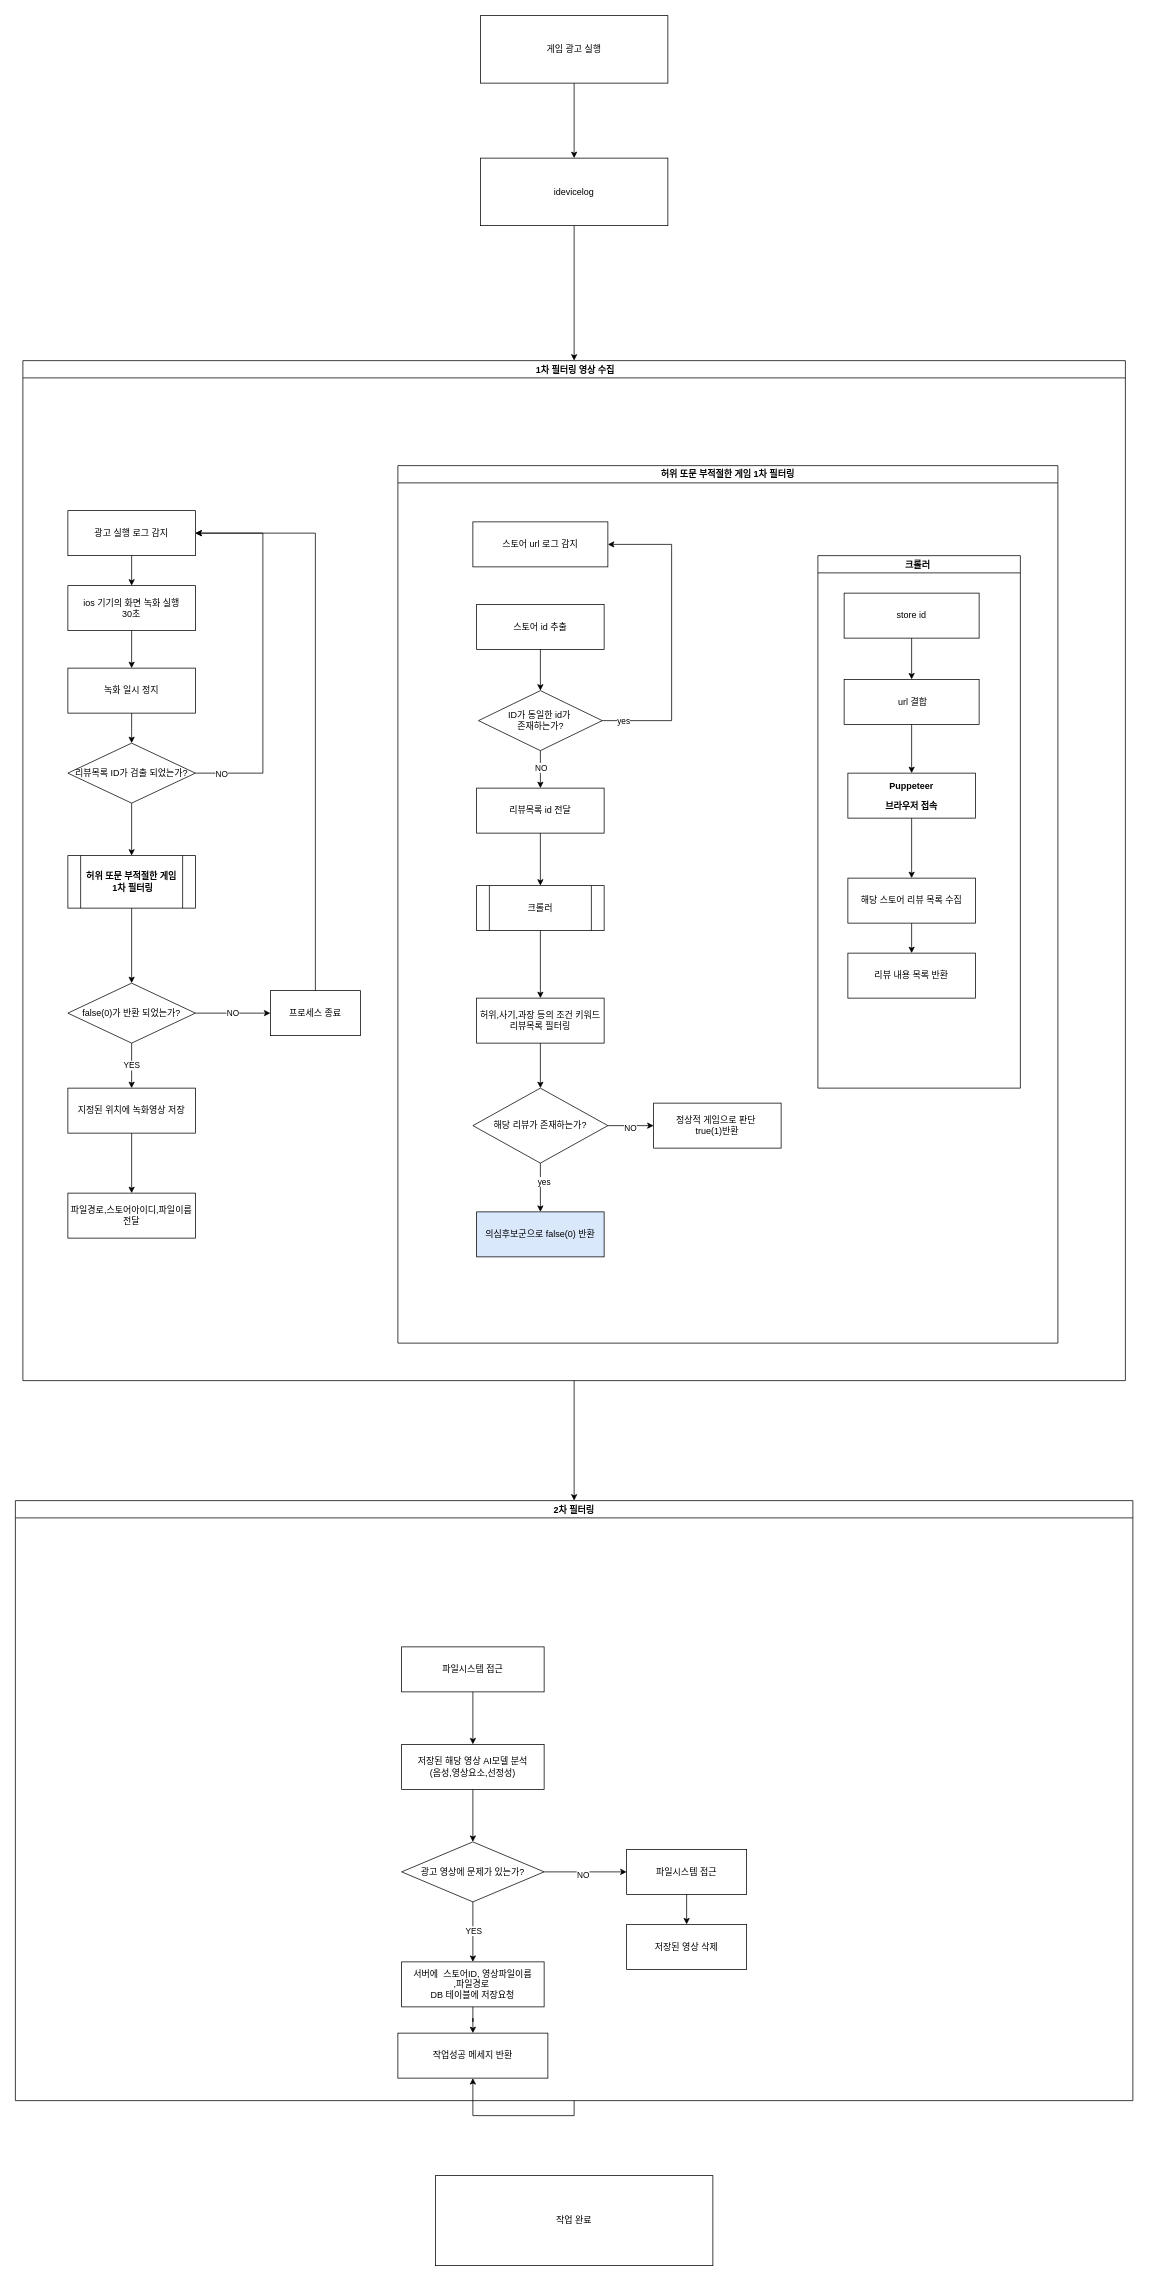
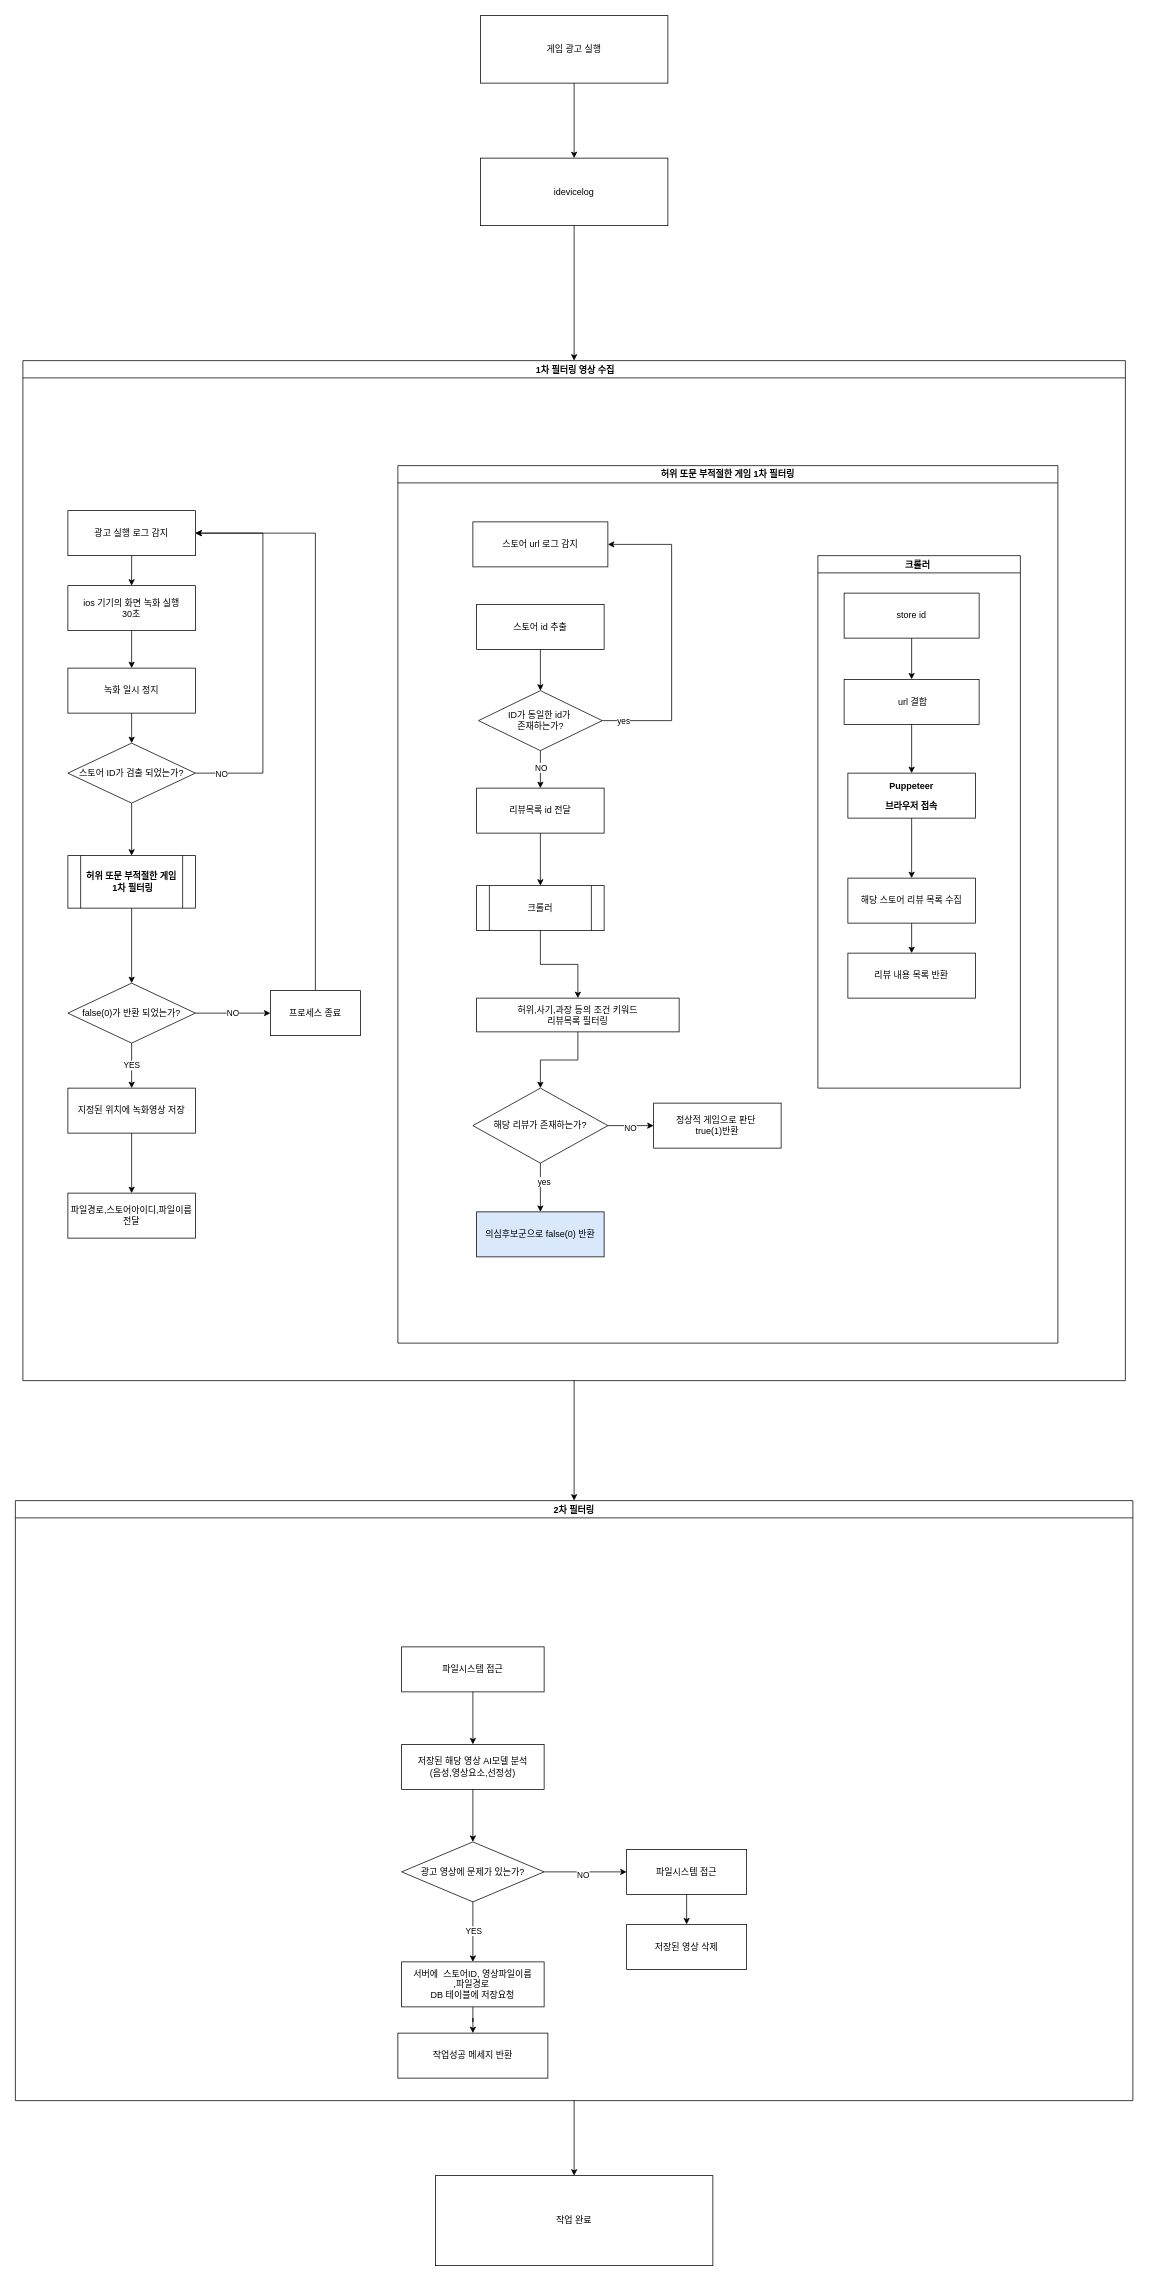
- <mxCell id="52" value="리뷰목록 ID가 검출 되었는가?" style="rhombus;whiteSpace=wrap;html=1;" parent="3" vertex="1"><mxGeometry x="60" y="510" width="170" height="80" as="geometry" /></mxCell>
+ <mxCell id="52" value="스토어 ID가 검출 되었는가?" style="rhombus;whiteSpace=wrap;html=1;" parent="3" vertex="1"><mxGeometry x="60" y="510" width="170" height="80" as="geometry" /></mxCell>
- <mxCell id="18" value="허위,사기,과장 등의 조건 키워드&lt;div&gt;리뷰목록 필터링&lt;/div&gt;" style="rounded=0;whiteSpace=wrap;html=1;" parent="17" vertex="1"><mxGeometry x="105" y="710" width="170" height="60" as="geometry" /></mxCell>
+ <mxCell id="18" value="허위,사기,과장 등의 조건 키워드&lt;div&gt;리뷰목록 필터링&lt;/div&gt;" style="rounded=0;whiteSpace=wrap;html=1;" parent="17" vertex="1"><mxGeometry x="105" y="710" width="270" height="45" as="geometry" /></mxCell>
- <mxCell id="56" style="edgeStyle=orthogonalEdgeStyle;rounded=0;orthogonalLoop=1;jettySize=auto;html=1;" parent="1" source="57" target="71" edge="1"><mxGeometry relative="1" as="geometry"><mxPoint x="765" y="2930" as="targetPoint" /></mxGeometry></mxCell>
+ <mxCell id="56" style="edgeStyle=orthogonalEdgeStyle;rounded=0;orthogonalLoop=1;jettySize=auto;html=1;" parent="1" source="57" target="77" edge="1"><mxGeometry relative="1" as="geometry"><mxPoint x="765" y="2930" as="targetPoint" /></mxGeometry></mxCell>
